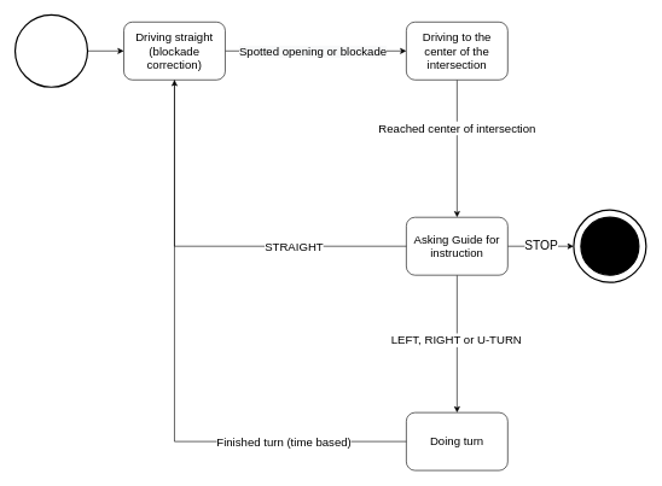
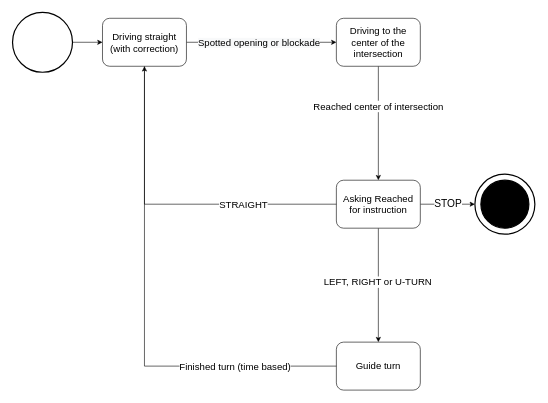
- <mxCell id="6" value="Driving straight&lt;br style=&quot;font-size: 16px;&quot;&gt;(blockade correction)" style="rounded=1;whiteSpace=wrap;html=1;fontSize=16;" vertex="1" parent="1"><mxGeometry x="170" y="30" width="140" height="80" as="geometry" /></mxCell>
+ <mxCell id="6" value="Driving straight&lt;br style=&quot;font-size: 16px;&quot;&gt;(with correction)" style="rounded=1;whiteSpace=wrap;html=1;fontSize=16;" vertex="1" parent="1"><mxGeometry x="170" y="30" width="140" height="80" as="geometry" /></mxCell>
- <mxCell id="13" value="Asking Guide for instruction" style="rounded=1;whiteSpace=wrap;html=1;fontSize=16;" vertex="1" parent="1"><mxGeometry x="560" y="300" width="140" height="80" as="geometry" /></mxCell>
+ <mxCell id="13" value="Asking Reached for instruction" style="rounded=1;whiteSpace=wrap;html=1;fontSize=16;" vertex="1" parent="1"><mxGeometry x="560" y="300" width="140" height="80" as="geometry" /></mxCell>
- <mxCell id="14" value="Doing turn" style="rounded=1;whiteSpace=wrap;html=1;fontSize=16;" vertex="1" parent="1"><mxGeometry x="560" y="570" width="140" height="80" as="geometry" /></mxCell>
+ <mxCell id="14" value="Guide turn" style="rounded=1;whiteSpace=wrap;html=1;fontSize=16;" vertex="1" parent="1"><mxGeometry x="560" y="570" width="140" height="80" as="geometry" /></mxCell>
